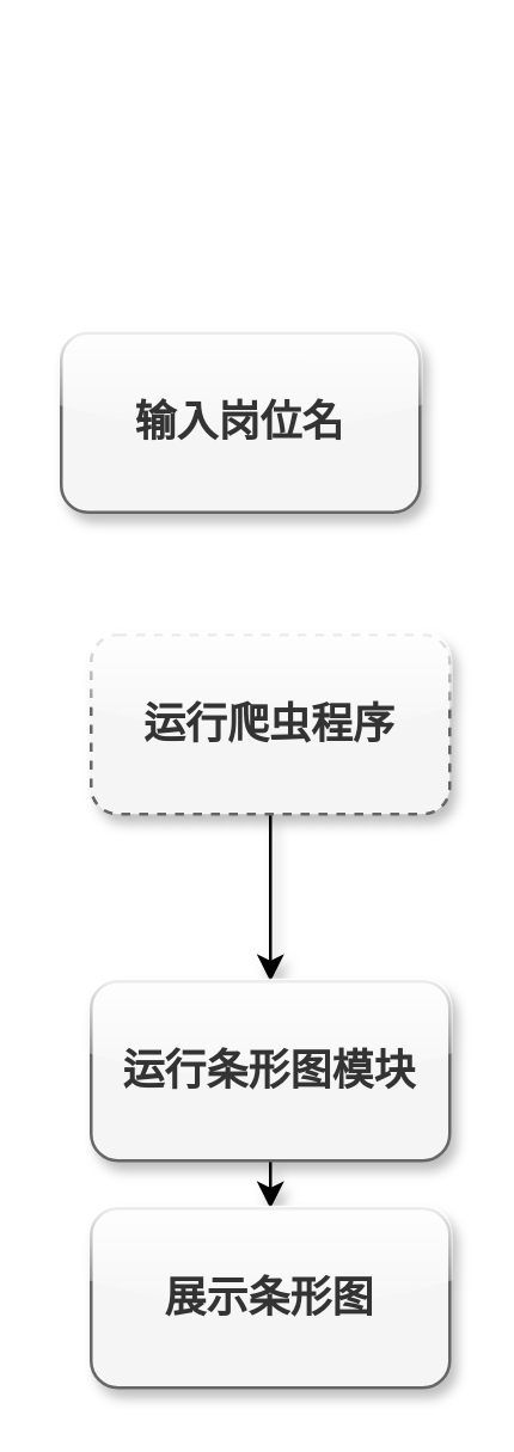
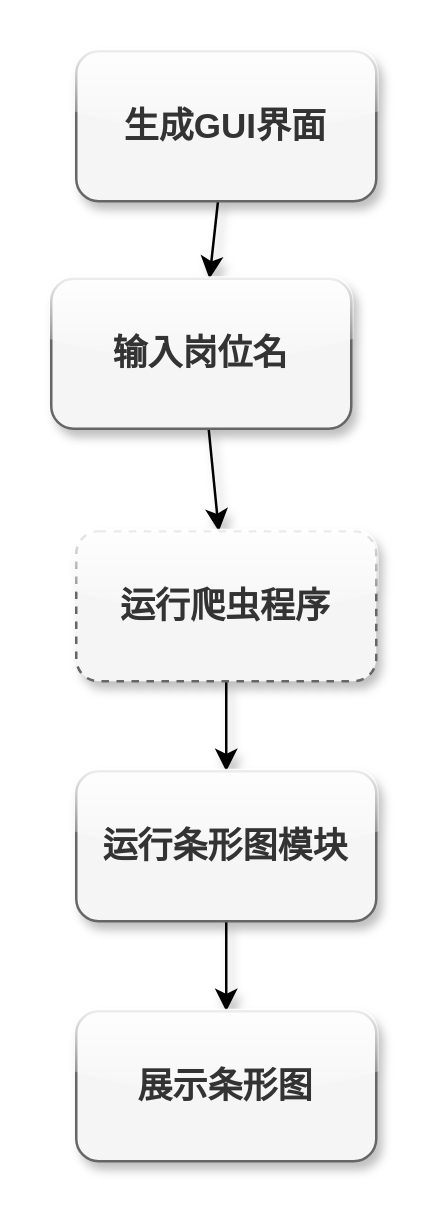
+ <mxCell id="3" value="生成GUI界面" style="rounded=1;whiteSpace=wrap;html=1;fillColor=#f5f5f5;fontColor=#333333;strokeColor=#666666;glass=1;shadow=1;sketch=0;fontSize=14;fontStyle=1" vertex="1" parent="1"><mxGeometry x="30" y="20" width="120" height="60" as="geometry" /></mxCell>
+ <mxCell id="2" value="" style="edgeStyle=none;html=1;fontSize=14;fontColor=#000000;strokeColor=#000000;sketch=0;shadow=1;" edge="1" parent="1" source="3" target="5"><mxGeometry relative="1" as="geometry" /></mxCell>
+ <mxCell id="4" value="" style="edgeStyle=none;sketch=0;html=1;shadow=1;fontSize=14;fontColor=#000000;strokeColor=#000000;" edge="1" parent="1" source="5" target="7"><mxGeometry relative="1" as="geometry" /></mxCell>
- <mxCell id="9" value="运行条形图模块" style="whiteSpace=wrap;html=1;fontSize=14;fillColor=#f5f5f5;strokeColor=#666666;fontColor=#333333;rounded=1;glass=1;shadow=1;sketch=0;fontStyle=1;" vertex="1" parent="1"><mxGeometry x="30" y="328" width="120" height="60" as="geometry" /></mxCell>
+ <mxCell id="9" value="运行条形图模块" style="whiteSpace=wrap;html=1;fontSize=14;fillColor=#f5f5f5;strokeColor=#666666;fontColor=#333333;rounded=1;glass=1;shadow=1;sketch=0;fontStyle=1;" vertex="1" parent="1"><mxGeometry x="30" y="308" width="120" height="60" as="geometry" /></mxCell>
